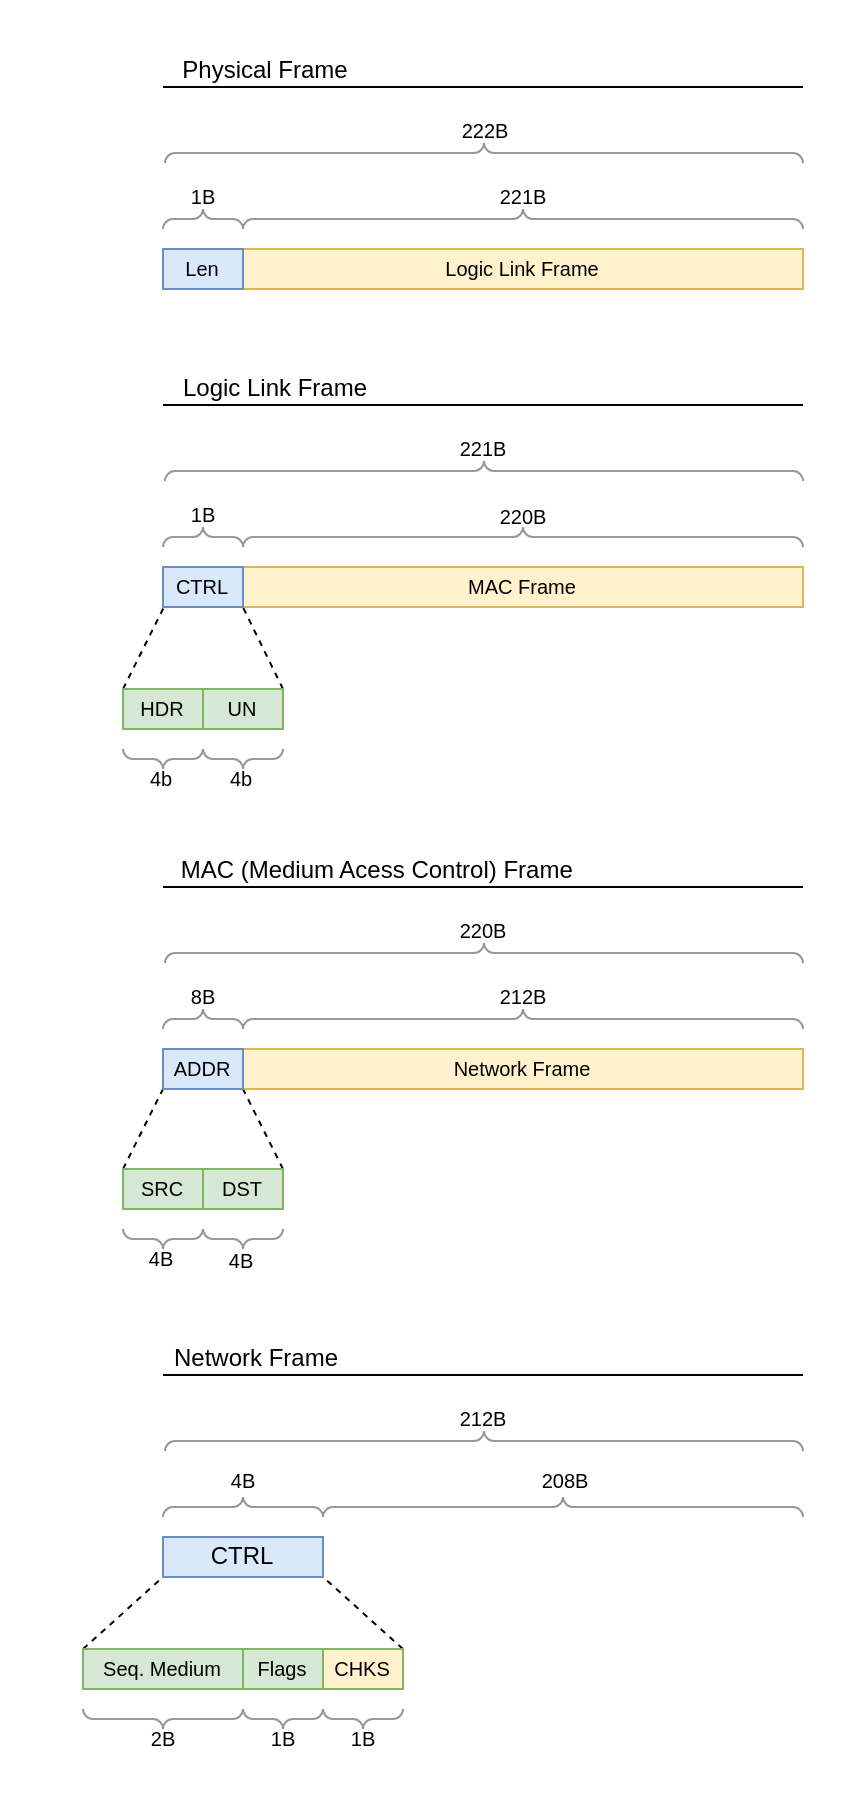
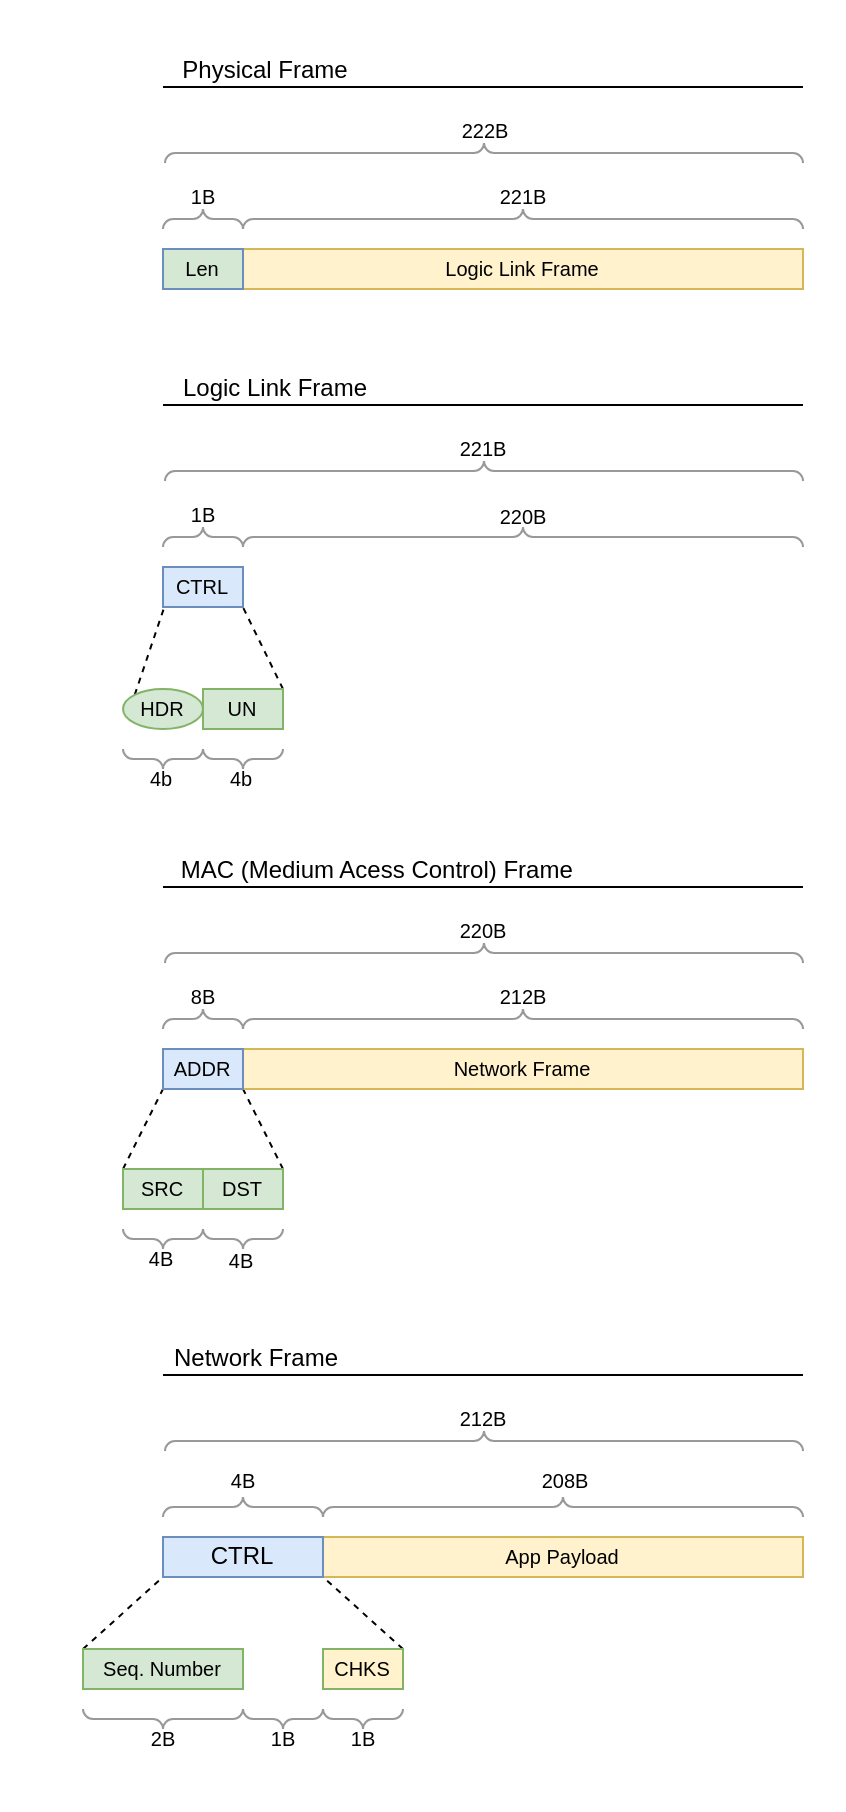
- <mxCell id="9" value="&lt;font style=&quot;font-size: 10px;&quot;&gt;Len&lt;/font&gt;" style="rounded=0;whiteSpace=wrap;html=1;fillColor=#dae8fc;strokeColor=#6c8ebf;" parent="1" vertex="1"><mxGeometry x="81" y="124" width="40" height="20" as="geometry" /></mxCell>
+ <mxCell id="9" value="&lt;font style=&quot;font-size: 10px;&quot;&gt;Len&lt;/font&gt;" style="rounded=0;whiteSpace=wrap;html=1;fillColor=#d5e8d4;strokeColor=#6c8ebf;" parent="1" vertex="1"><mxGeometry x="81" y="124" width="40" height="20" as="geometry" /></mxCell>
- <mxCell id="18" value="&lt;font style=&quot;font-size: 10px;&quot;&gt;MAC Frame&lt;/font&gt;" style="rounded=0;whiteSpace=wrap;html=1;fillColor=#fff2cc;strokeColor=#d6b656;" parent="1" vertex="1"><mxGeometry x="121" y="283" width="280" height="20" as="geometry" /></mxCell>
- <mxCell id="28" value="&lt;font style=&quot;font-size: 10px;&quot;&gt;HDR&lt;/font&gt;" style="rounded=0;whiteSpace=wrap;html=1;fillColor=#d5e8d4;strokeColor=#82b366;" parent="1" vertex="1"><mxGeometry x="61" y="344" width="40" height="20" as="geometry" /></mxCell>
+ <mxCell id="28" value="&lt;font style=&quot;font-size: 10px;&quot;&gt;HDR&lt;/font&gt;" style="ellipse;whiteSpace=wrap;html=1;fillColor=#d5e8d4;strokeColor=#82b366;" parent="1" vertex="1"><mxGeometry x="61" y="344" width="40" height="20" as="geometry" /></mxCell>
+ <mxCell id="49" value="&lt;span style=&quot;font-size: 10px;&quot;&gt;App Payload&lt;/span&gt;" style="rounded=0;whiteSpace=wrap;html=1;fillColor=#fff2cc;strokeColor=#d6b656;" parent="1" vertex="1"><mxGeometry x="161" y="768" width="240" height="20" as="geometry" /></mxCell>
- <mxCell id="59" value="&lt;span style=&quot;font-size: 10px;&quot;&gt;Seq. Medium&lt;/span&gt;" style="rounded=0;whiteSpace=wrap;html=1;fillColor=#d5e8d4;strokeColor=#82b366;" parent="1" vertex="1"><mxGeometry x="41" y="824" width="80" height="20" as="geometry" /></mxCell>
+ <mxCell id="59" value="&lt;span style=&quot;font-size: 10px;&quot;&gt;Seq. Number&lt;/span&gt;" style="rounded=0;whiteSpace=wrap;html=1;fillColor=#d5e8d4;strokeColor=#82b366;" parent="1" vertex="1"><mxGeometry x="41" y="824" width="80" height="20" as="geometry" /></mxCell>
- <mxCell id="62" value="&lt;font style=&quot;font-size: 10px;&quot;&gt;Flags&lt;/font&gt;" style="rounded=0;whiteSpace=wrap;html=1;fillColor=#d5e8d4;strokeColor=#82b366;" parent="1" vertex="1"><mxGeometry x="121" y="824" width="40" height="20" as="geometry" /></mxCell>
